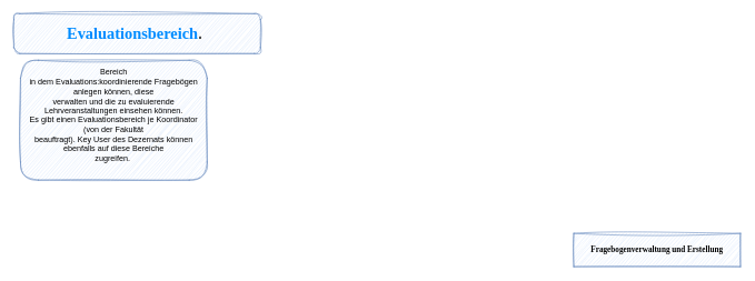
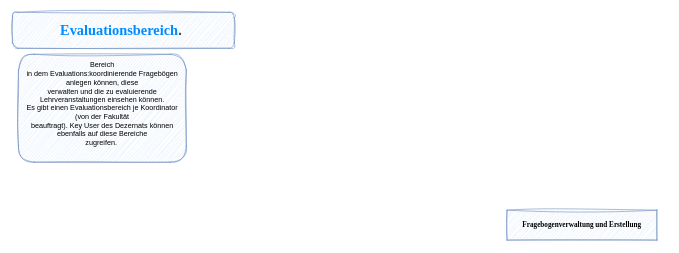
- <mxCell id="4" value="&lt;font face=&quot;Verdana&quot;&gt;&lt;b&gt;Fragebogenverwaltung und Erstellung&lt;/b&gt;&lt;/font&gt;" style="rounded=0;whiteSpace=wrap;html=1;fillColor=#dae8fc;strokeColor=#6c8ebf;sketch=1;curveFitting=1;jiggle=2;" vertex="1" parent="1"><mxGeometry x="860" y="350" width="250" height="50" as="geometry" /></mxCell>
+ <mxCell id="4" value="&lt;font face=&quot;Verdana&quot;&gt;&lt;b&gt;Fragebogenverwaltung und Erstellung&lt;/b&gt;&lt;/font&gt;" style="rounded=0;whiteSpace=wrap;html=1;fillColor=#dae8fc;strokeColor=#6c8ebf;sketch=1;curveFitting=1;jiggle=2;" vertex="1" parent="1"><mxGeometry x="845" y="350" width="250" height="50" as="geometry" /></mxCell>
